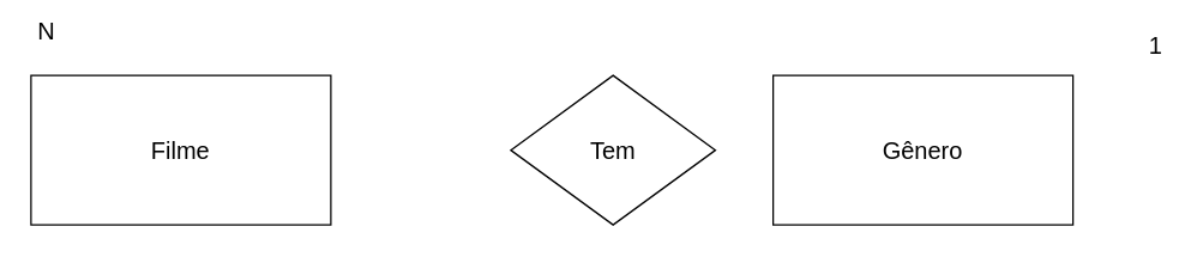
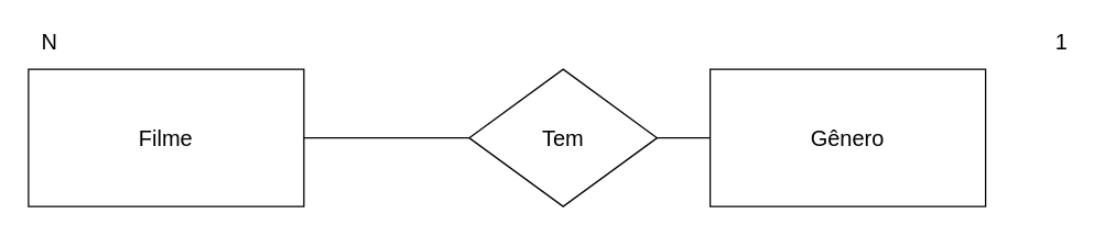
- <mxCell id="8" value="&lt;span style=&quot;font-size: 16px&quot;&gt;N&lt;/span&gt;" style="text;html=1;align=center;verticalAlign=middle;resizable=0;points=[];autosize=1;" vertex="1" parent="1"><mxGeometry x="15" y="10" width="30" height="20" as="geometry" /></mxCell>
+ <mxCell id="8" value="&lt;span style=&quot;font-size: 16px&quot;&gt;N&lt;/span&gt;" style="text;html=1;align=center;verticalAlign=middle;resizable=0;points=[];autosize=1;" vertex="1" parent="1"><mxGeometry x="20" y="20" width="30" height="20" as="geometry" /></mxCell>
+ <mxCell id="6" style="edgeStyle=orthogonalEdgeStyle;rounded=0;orthogonalLoop=1;jettySize=auto;html=1;exitX=1;exitY=0.5;exitDx=0;exitDy=0;entryX=0;entryY=0.5;entryDx=0;entryDy=0;endArrow=none;endFill=0;" edge="1" parent="1" source="4" target="5"><mxGeometry relative="1" as="geometry"><mxPoint x="220" y="100" as="sourcePoint" /><mxPoint x="580" y="100" as="targetPoint" /></mxGeometry></mxCell>
+ <mxCell id="3" style="edgeStyle=orthogonalEdgeStyle;rounded=0;orthogonalLoop=1;jettySize=auto;html=1;exitX=1;exitY=0.5;exitDx=0;exitDy=0;entryX=0;entryY=0.5;entryDx=0;entryDy=0;endArrow=none;endFill=0;" edge="1" parent="1" source="5" target="2"><mxGeometry relative="1" as="geometry" /></mxCell>
